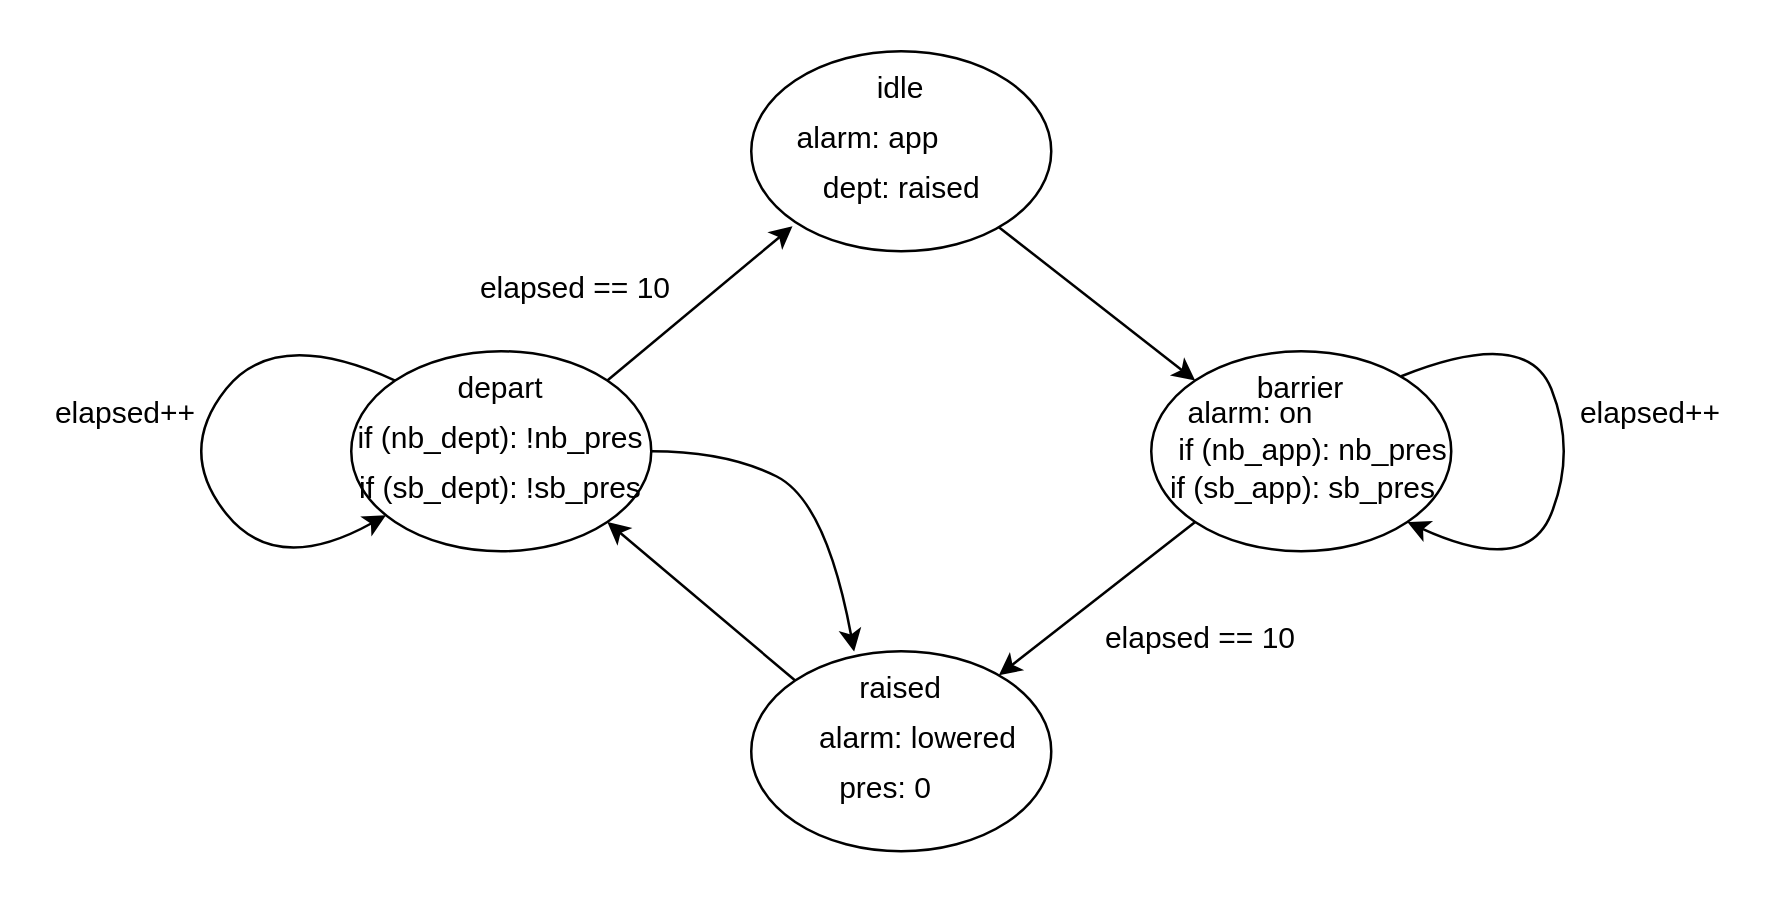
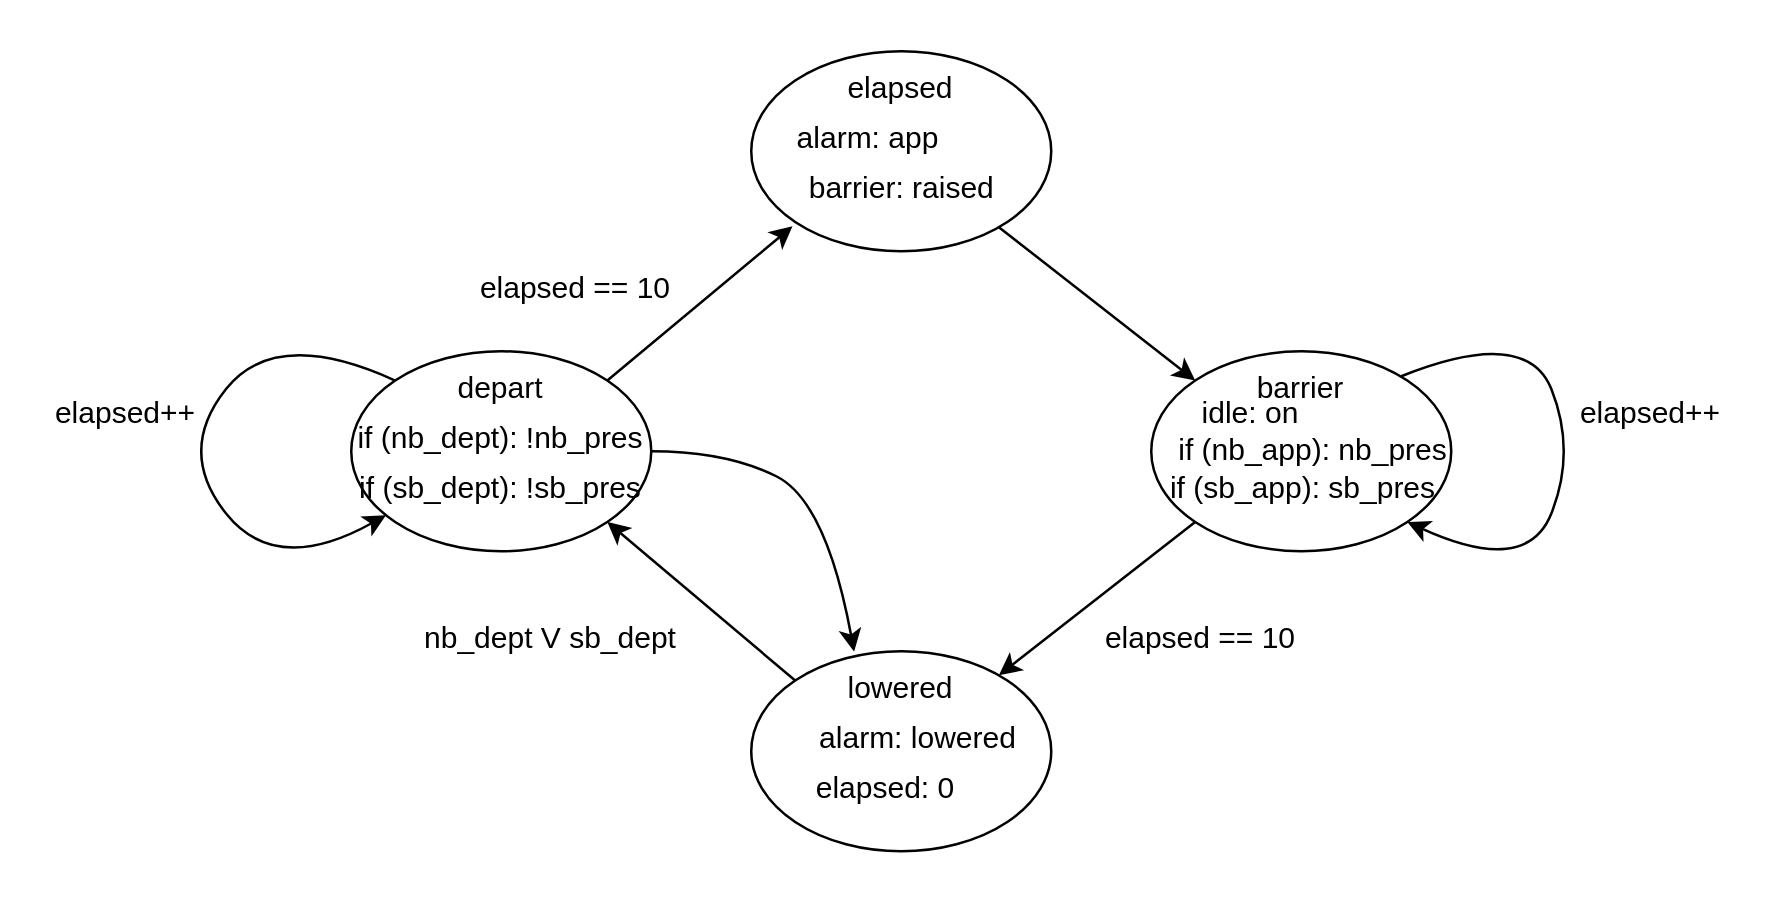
- <mxCell id="6" value="idle" style="text;html=1;align=center;verticalAlign=middle;whiteSpace=wrap;rounded=0;" vertex="1" parent="1"><mxGeometry x="330" y="20" width="60" height="30" as="geometry" /></mxCell>
+ <mxCell id="6" value="elapsed" style="text;html=1;align=center;verticalAlign=middle;whiteSpace=wrap;rounded=0;" vertex="1" parent="1"><mxGeometry x="330" y="20" width="60" height="30" as="geometry" /></mxCell>
- <mxCell id="15" value="dept: raised" style="text;html=1;align=center;verticalAlign=middle;whiteSpace=wrap;rounded=0;" vertex="1" parent="1"><mxGeometry x="316.5" y="60" width="87" height="30" as="geometry" /></mxCell>
+ <mxCell id="15" value="barrier: raised" style="text;html=1;align=center;verticalAlign=middle;whiteSpace=wrap;rounded=0;" vertex="1" parent="1"><mxGeometry x="316.5" y="60" width="87" height="30" as="geometry" /></mxCell>
- <mxCell id="8" value="alarm: on" style="text;html=1;align=center;verticalAlign=middle;whiteSpace=wrap;rounded=0;" vertex="1" parent="1"><mxGeometry x="470" y="150" width="60" height="30" as="geometry" /></mxCell>
+ <mxCell id="8" value="idle: on" style="text;html=1;align=center;verticalAlign=middle;whiteSpace=wrap;rounded=0;" vertex="1" parent="1"><mxGeometry x="470" y="150" width="60" height="30" as="geometry" /></mxCell>
+ <mxCell id="22" value="nb_dept V sb_dept" style="text;html=1;align=center;verticalAlign=middle;whiteSpace=wrap;rounded=0;" vertex="1" parent="1"><mxGeometry x="150" y="240" width="140" height="30" as="geometry" /></mxCell>
- <mxCell id="11" value="raised" style="text;html=1;align=center;verticalAlign=middle;whiteSpace=wrap;rounded=0;" vertex="1" parent="1"><mxGeometry x="330" y="260" width="60" height="30" as="geometry" /></mxCell>
+ <mxCell id="11" value="lowered" style="text;html=1;align=center;verticalAlign=middle;whiteSpace=wrap;rounded=0;" vertex="1" parent="1"><mxGeometry x="330" y="260" width="60" height="30" as="geometry" /></mxCell>
- <mxCell id="18" value="pres: 0" style="text;html=1;align=center;verticalAlign=middle;whiteSpace=wrap;rounded=0;" vertex="1" parent="1"><mxGeometry x="303.5" y="300" width="100" height="30" as="geometry" /></mxCell>
+ <mxCell id="18" value="elapsed: 0" style="text;html=1;align=center;verticalAlign=middle;whiteSpace=wrap;rounded=0;" vertex="1" parent="1"><mxGeometry x="303.5" y="300" width="100" height="30" as="geometry" /></mxCell>
